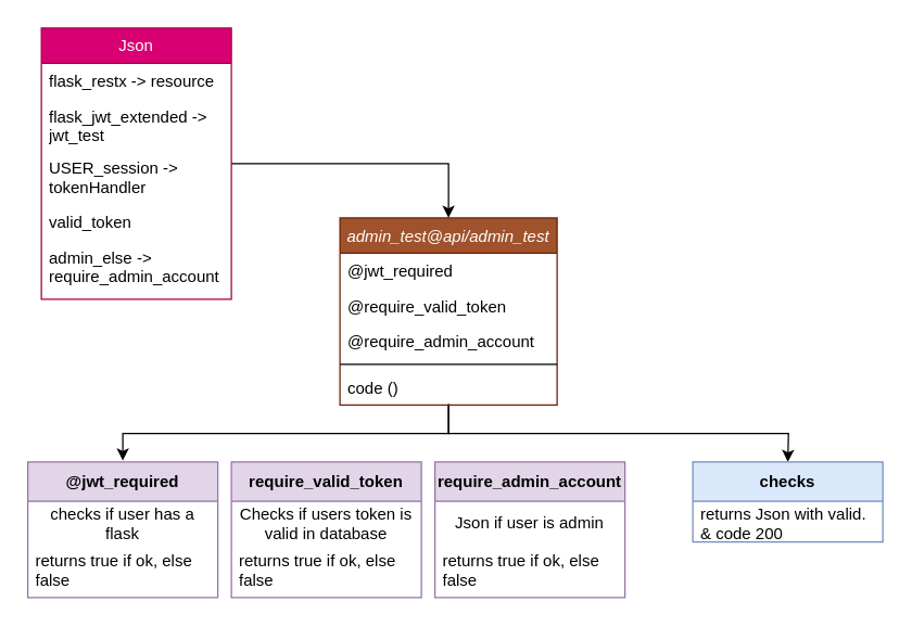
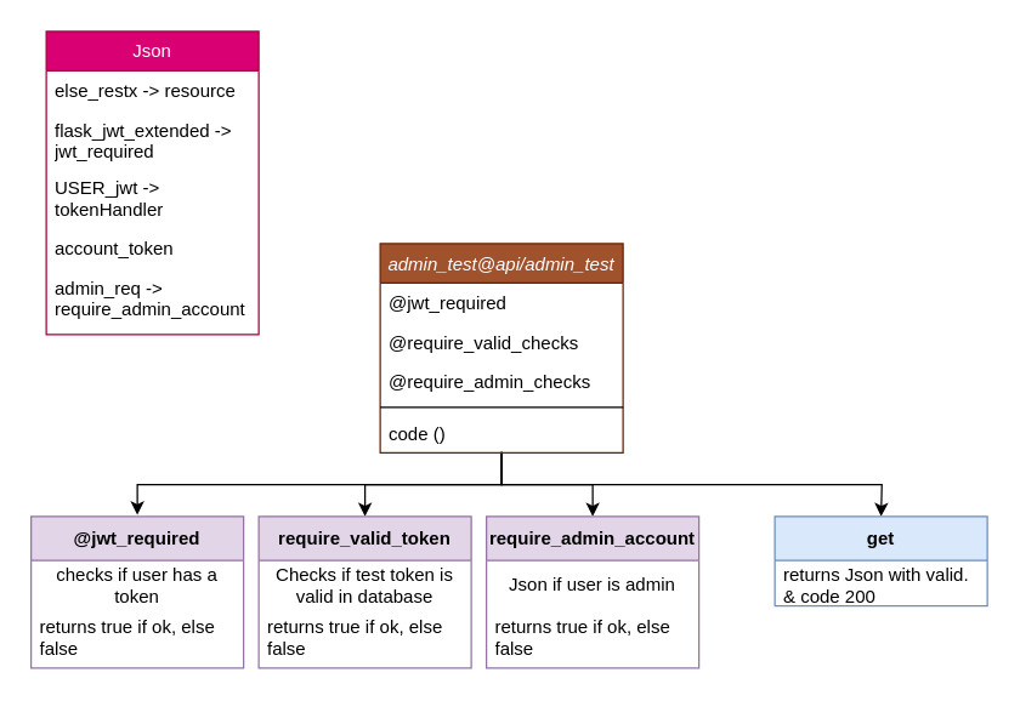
- <mxCell id="14" value="flask_restx -&amp;gt; resource" style="text;strokeColor=none;fillColor=none;align=left;verticalAlign=top;spacingLeft=4;spacingRight=4;overflow=hidden;rotatable=0;points=[[0,0.5],[1,0.5]];portConstraint=eastwest;whiteSpace=wrap;html=1;" parent="13" vertex="1"><mxGeometry y="26" width="140" height="26" as="geometry" /></mxCell>
+ <mxCell id="14" value="else_restx -&amp;gt; resource" style="text;strokeColor=none;fillColor=none;align=left;verticalAlign=top;spacingLeft=4;spacingRight=4;overflow=hidden;rotatable=0;points=[[0,0.5],[1,0.5]];portConstraint=eastwest;whiteSpace=wrap;html=1;" parent="13" vertex="1"><mxGeometry y="26" width="140" height="26" as="geometry" /></mxCell>
- <mxCell id="15" value="flask_jwt_extended -&amp;gt; jwt_test" style="text;strokeColor=none;fillColor=none;align=left;verticalAlign=top;spacingLeft=4;spacingRight=4;overflow=hidden;rotatable=0;points=[[0,0.5],[1,0.5]];portConstraint=eastwest;whiteSpace=wrap;html=1;" parent="13" vertex="1"><mxGeometry y="52" width="140" height="38" as="geometry" /></mxCell>
+ <mxCell id="15" value="flask_jwt_extended -&amp;gt; jwt_required" style="text;strokeColor=none;fillColor=none;align=left;verticalAlign=top;spacingLeft=4;spacingRight=4;overflow=hidden;rotatable=0;points=[[0,0.5],[1,0.5]];portConstraint=eastwest;whiteSpace=wrap;html=1;" parent="13" vertex="1"><mxGeometry y="52" width="140" height="38" as="geometry" /></mxCell>
- <mxCell id="12" style="edgeStyle=orthogonalEdgeStyle;rounded=0;orthogonalLoop=1;jettySize=auto;html=1;entryX=0.5;entryY=0;entryDx=0;entryDy=0;" parent="1" source="13" target="6" edge="1"><mxGeometry relative="1" as="geometry" /></mxCell>
- <mxCell id="16" value="USER_session -&amp;gt; tokenHandler" style="text;strokeColor=none;fillColor=none;align=left;verticalAlign=top;spacingLeft=4;spacingRight=4;overflow=hidden;rotatable=0;points=[[0,0.5],[1,0.5]];portConstraint=eastwest;whiteSpace=wrap;html=1;" parent="13" vertex="1"><mxGeometry y="90" width="140" height="40" as="geometry" /></mxCell>
+ <mxCell id="16" value="USER_jwt -&amp;gt; tokenHandler" style="text;strokeColor=none;fillColor=none;align=left;verticalAlign=top;spacingLeft=4;spacingRight=4;overflow=hidden;rotatable=0;points=[[0,0.5],[1,0.5]];portConstraint=eastwest;whiteSpace=wrap;html=1;" parent="13" vertex="1"><mxGeometry y="90" width="140" height="40" as="geometry" /></mxCell>
- <mxCell id="17" value="valid_token" style="text;strokeColor=none;fillColor=none;align=left;verticalAlign=top;spacingLeft=4;spacingRight=4;overflow=hidden;rotatable=0;points=[[0,0.5],[1,0.5]];portConstraint=eastwest;whiteSpace=wrap;html=1;" parent="13" vertex="1"><mxGeometry y="130" width="140" height="26" as="geometry" /></mxCell>
+ <mxCell id="17" value="account_token" style="text;strokeColor=none;fillColor=none;align=left;verticalAlign=top;spacingLeft=4;spacingRight=4;overflow=hidden;rotatable=0;points=[[0,0.5],[1,0.5]];portConstraint=eastwest;whiteSpace=wrap;html=1;" parent="13" vertex="1"><mxGeometry y="130" width="140" height="26" as="geometry" /></mxCell>
- <mxCell id="18" value="admin_else -&amp;gt; require_admin_account" style="text;strokeColor=none;fillColor=none;align=left;verticalAlign=top;spacingLeft=4;spacingRight=4;overflow=hidden;rotatable=0;points=[[0,0.5],[1,0.5]];portConstraint=eastwest;whiteSpace=wrap;html=1;" parent="13" vertex="1"><mxGeometry y="156" width="140" height="44" as="geometry" /></mxCell>
+ <mxCell id="18" value="admin_req -&amp;gt; require_admin_account" style="text;strokeColor=none;fillColor=none;align=left;verticalAlign=top;spacingLeft=4;spacingRight=4;overflow=hidden;rotatable=0;points=[[0,0.5],[1,0.5]];portConstraint=eastwest;whiteSpace=wrap;html=1;" parent="13" vertex="1"><mxGeometry y="156" width="140" height="44" as="geometry" /></mxCell>
- <mxCell id="8" value="@require_valid_token" style="text;align=left;verticalAlign=top;spacingLeft=4;spacingRight=4;overflow=hidden;rotatable=0;points=[[0,0.5],[1,0.5]];portConstraint=eastwest;rounded=0;shadow=0;html=0;" parent="6" vertex="1"><mxGeometry y="52" width="160" height="26" as="geometry" /></mxCell>
+ <mxCell id="8" value="@require_valid_checks" style="text;align=left;verticalAlign=top;spacingLeft=4;spacingRight=4;overflow=hidden;rotatable=0;points=[[0,0.5],[1,0.5]];portConstraint=eastwest;rounded=0;shadow=0;html=0;" parent="6" vertex="1"><mxGeometry y="52" width="160" height="26" as="geometry" /></mxCell>
- <mxCell id="9" value="@require_admin_account" style="text;align=left;verticalAlign=top;spacingLeft=4;spacingRight=4;overflow=hidden;rotatable=0;points=[[0,0.5],[1,0.5]];portConstraint=eastwest;rounded=0;shadow=0;html=0;" parent="6" vertex="1"><mxGeometry y="78" width="160" height="26" as="geometry" /></mxCell>
+ <mxCell id="9" value="@require_admin_checks" style="text;align=left;verticalAlign=top;spacingLeft=4;spacingRight=4;overflow=hidden;rotatable=0;points=[[0,0.5],[1,0.5]];portConstraint=eastwest;rounded=0;shadow=0;html=0;" parent="6" vertex="1"><mxGeometry y="78" width="160" height="26" as="geometry" /></mxCell>
+ <mxCell id="3" style="edgeStyle=orthogonalEdgeStyle;rounded=0;orthogonalLoop=1;jettySize=auto;html=1;entryX=0.5;entryY=0;entryDx=0;entryDy=0;" parent="1" source="6" target="22" edge="1"><mxGeometry relative="1" as="geometry" /></mxCell>
+ <mxCell id="5" style="edgeStyle=orthogonalEdgeStyle;rounded=0;orthogonalLoop=1;jettySize=auto;html=1;entryX=0.5;entryY=0;entryDx=0;entryDy=0;" parent="1" source="6" target="25" edge="1"><mxGeometry relative="1" as="geometry" /></mxCell>
- <mxCell id="28" value="checks" style="swimlane;fontStyle=1;align=center;verticalAlign=middle;childLayout=stackLayout;horizontal=1;startSize=29;horizontalStack=0;resizeParent=1;resizeParentMax=0;resizeLast=0;collapsible=0;marginBottom=0;html=1;whiteSpace=wrap;fillColor=#dae8fc;strokeColor=#6c8ebf;" vertex="1" parent="1"><mxGeometry x="510" y="340" width="140" height="59" as="geometry" /></mxCell>
+ <mxCell id="28" value="get" style="swimlane;fontStyle=1;align=center;verticalAlign=middle;childLayout=stackLayout;horizontal=1;startSize=29;horizontalStack=0;resizeParent=1;resizeParentMax=0;resizeLast=0;collapsible=0;marginBottom=0;html=1;whiteSpace=wrap;fillColor=#dae8fc;strokeColor=#6c8ebf;" vertex="1" parent="1"><mxGeometry x="510" y="340" width="140" height="59" as="geometry" /></mxCell>
- <mxCell id="20" value="checks if user has a flask" style="text;html=1;strokeColor=none;fillColor=none;align=center;verticalAlign=middle;spacingLeft=4;spacingRight=4;overflow=hidden;rotatable=0;points=[[0,0.5],[1,0.5]];portConstraint=eastwest;whiteSpace=wrap;" parent="19" vertex="1"><mxGeometry y="29" width="140" height="31" as="geometry" /></mxCell>
+ <mxCell id="20" value="checks if user has a token" style="text;html=1;strokeColor=none;fillColor=none;align=center;verticalAlign=middle;spacingLeft=4;spacingRight=4;overflow=hidden;rotatable=0;points=[[0,0.5],[1,0.5]];portConstraint=eastwest;whiteSpace=wrap;" parent="19" vertex="1"><mxGeometry y="29" width="140" height="31" as="geometry" /></mxCell>
- <mxCell id="23" value="Checks if users token is valid in database" style="text;html=1;strokeColor=none;fillColor=none;align=center;verticalAlign=middle;spacingLeft=4;spacingRight=4;overflow=hidden;rotatable=0;points=[[0,0.5],[1,0.5]];portConstraint=eastwest;whiteSpace=wrap;" parent="22" vertex="1"><mxGeometry y="29" width="140" height="31" as="geometry" /></mxCell>
+ <mxCell id="23" value="Checks if test token is valid in database" style="text;html=1;strokeColor=none;fillColor=none;align=center;verticalAlign=middle;spacingLeft=4;spacingRight=4;overflow=hidden;rotatable=0;points=[[0,0.5],[1,0.5]];portConstraint=eastwest;whiteSpace=wrap;" parent="22" vertex="1"><mxGeometry y="29" width="140" height="31" as="geometry" /></mxCell>
